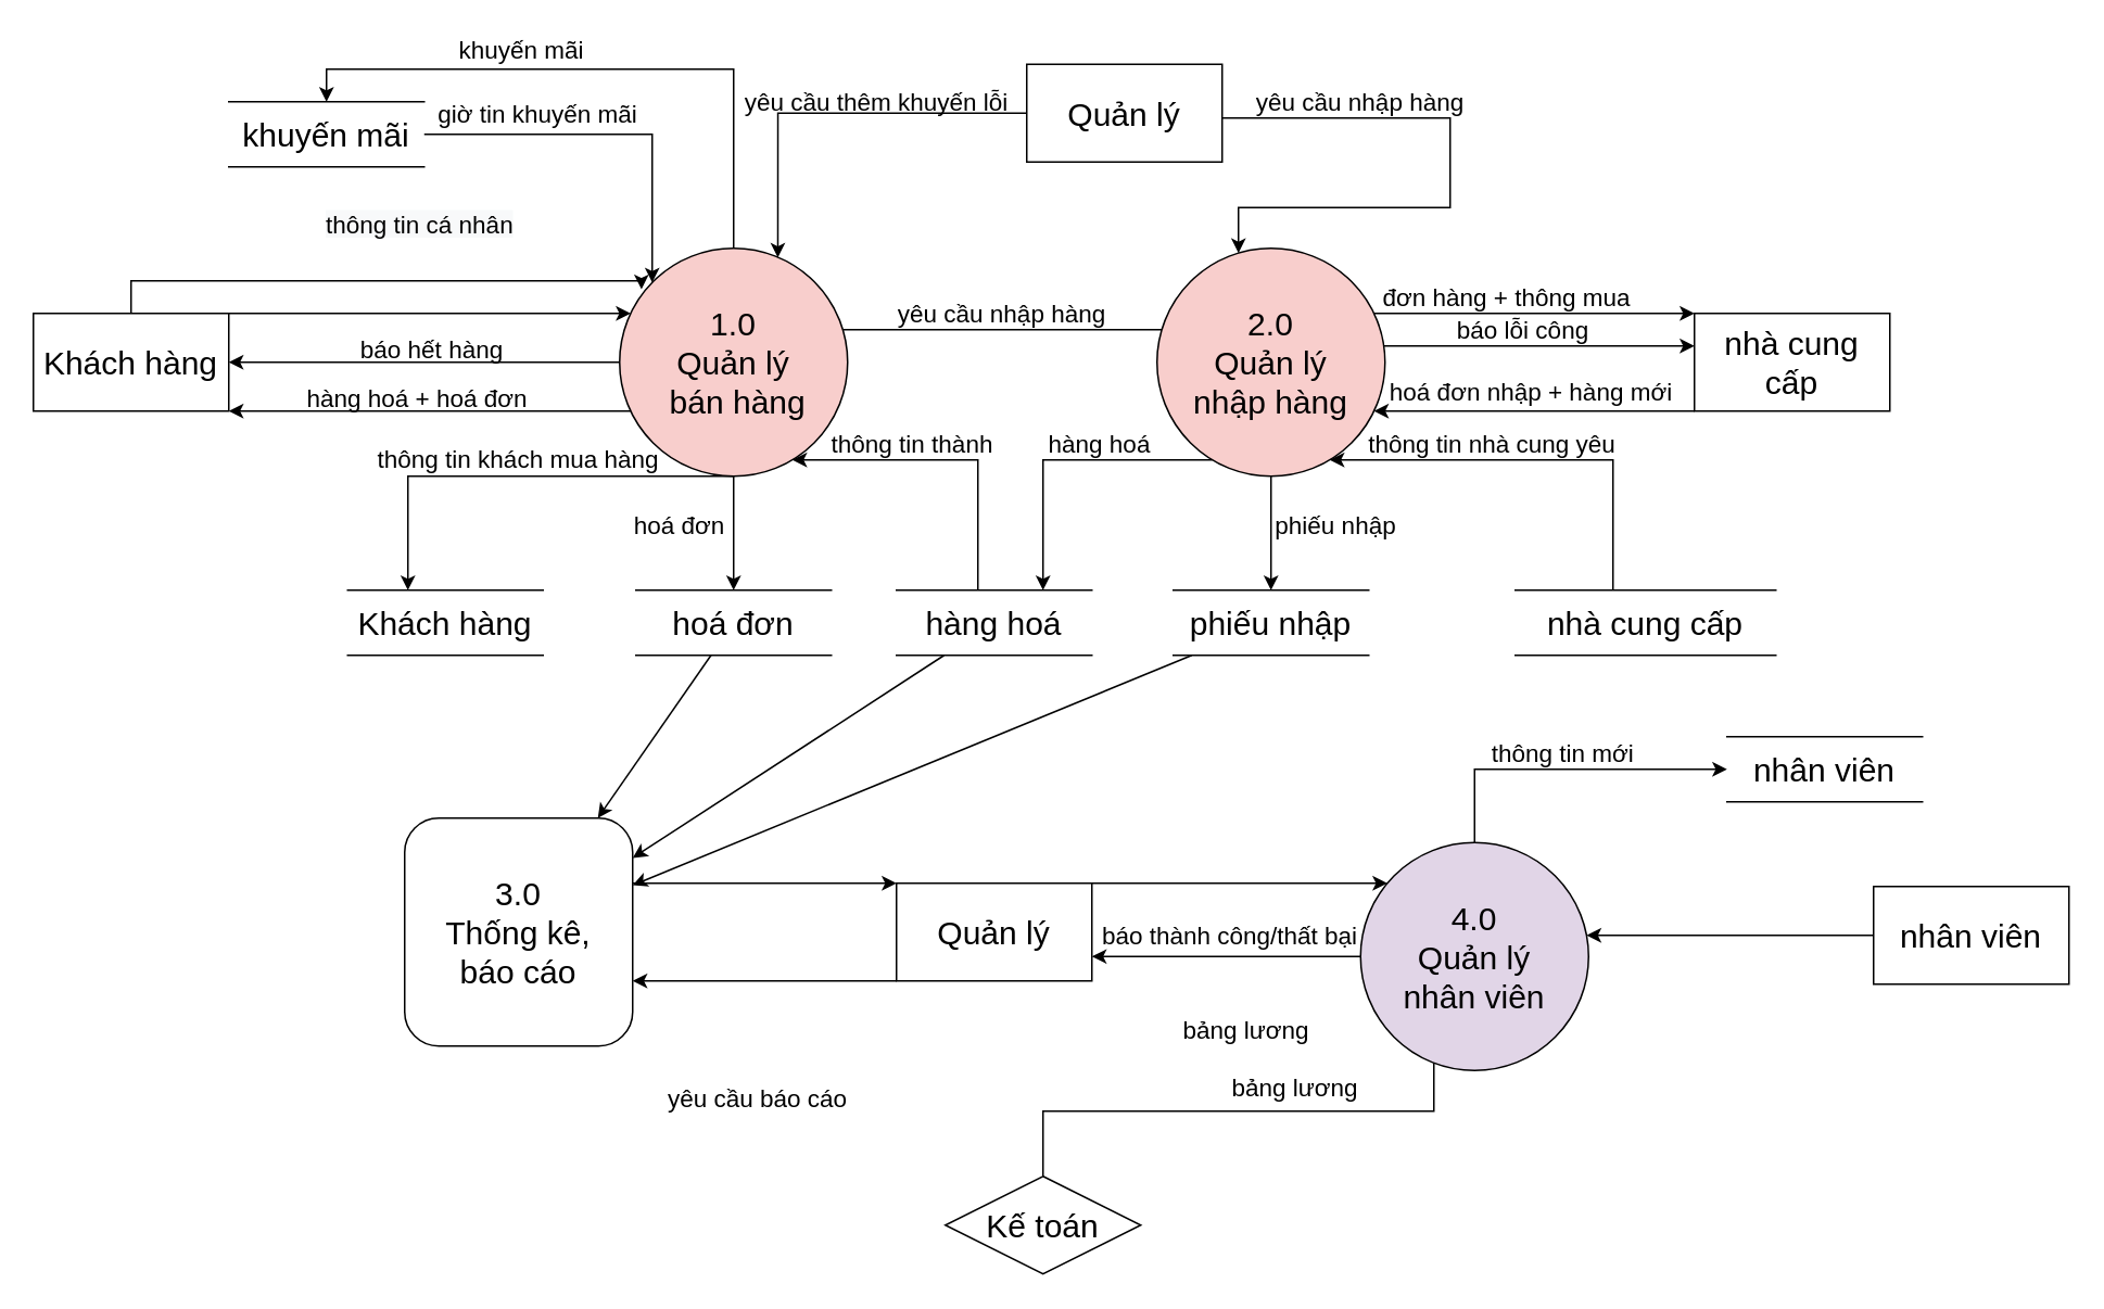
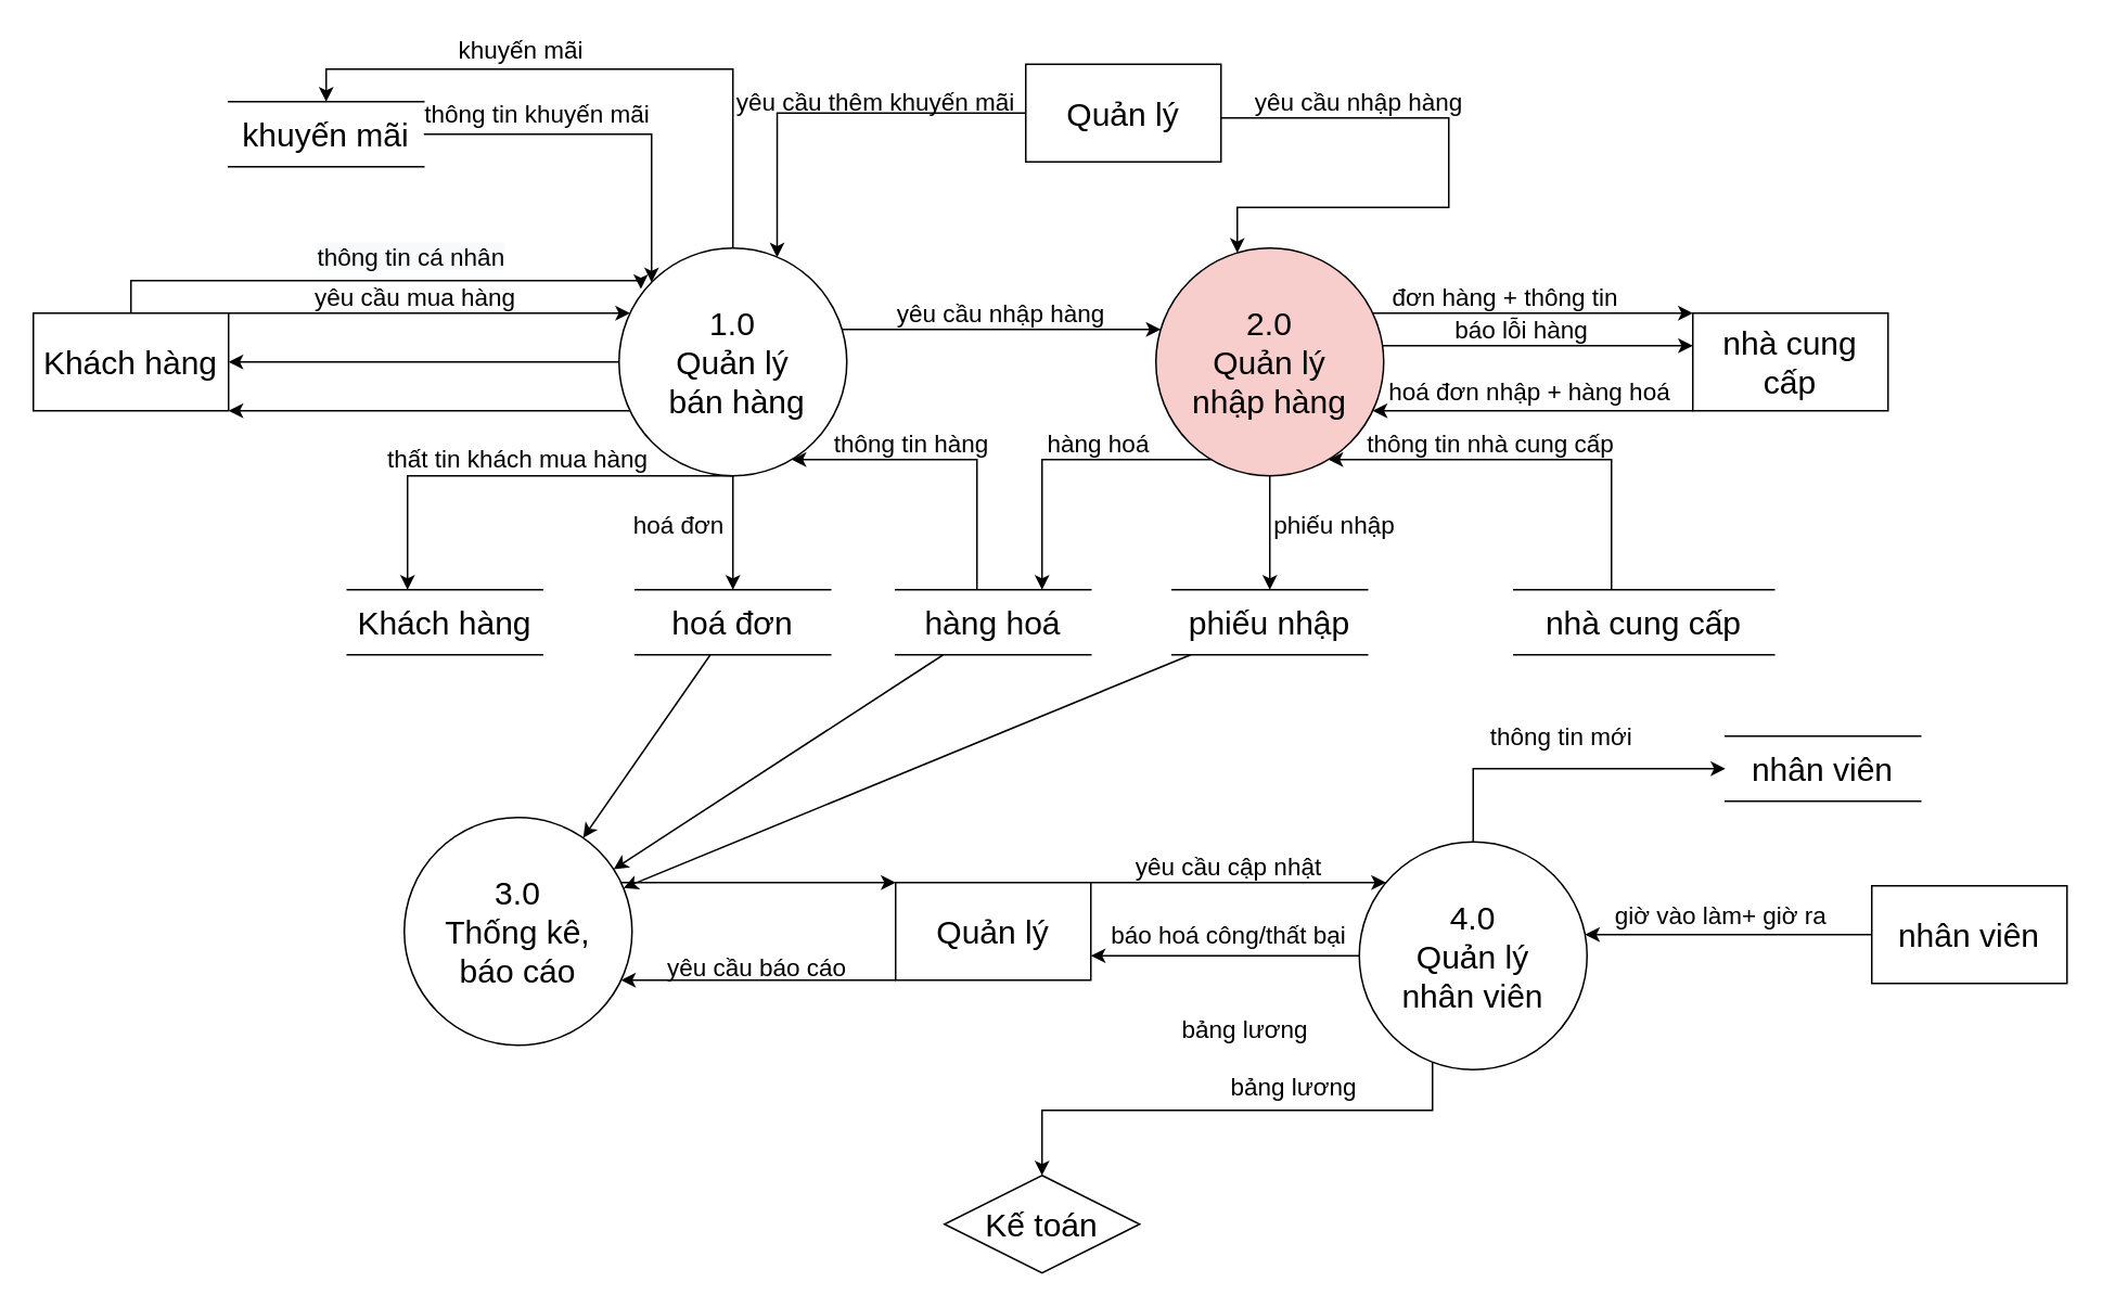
- <mxCell id="56" value="yêu cầu thêm khuyến lỗi" style="text;html=1;strokeColor=none;fillColor=none;align=center;verticalAlign=middle;whiteSpace=wrap;rounded=0;fontSize=15;" parent="1" vertex="1"><mxGeometry x="433" y="52" width="210" height="20" as="geometry" /></mxCell>
+ <mxCell id="56" value="yêu cầu thêm khuyến mãi" style="text;html=1;strokeColor=none;fillColor=none;align=center;verticalAlign=middle;whiteSpace=wrap;rounded=0;fontSize=15;" parent="1" vertex="1"><mxGeometry x="433" y="52" width="210" height="20" as="geometry" /></mxCell>
- <mxCell id="55" value="giờ tin khuyến mãi" style="text;html=1;strokeColor=none;fillColor=none;align=center;verticalAlign=middle;whiteSpace=wrap;rounded=0;fontSize=15;" parent="1" vertex="1"><mxGeometry x="225" y="59" width="210" height="20" as="geometry" /></mxCell>
+ <mxCell id="55" value="thông tin khuyến mãi" style="text;html=1;strokeColor=none;fillColor=none;align=center;verticalAlign=middle;whiteSpace=wrap;rounded=0;fontSize=15;" parent="1" vertex="1"><mxGeometry x="225" y="59" width="210" height="20" as="geometry" /></mxCell>
- <mxCell id="69" value="&lt;span style=&quot;color: rgb(0 , 0 , 0) ; font-family: &amp;#34;helvetica&amp;#34; ; font-size: 15px ; font-style: normal ; font-weight: 400 ; letter-spacing: normal ; text-align: center ; text-indent: 0px ; text-transform: none ; word-spacing: 0px ; background-color: rgb(248 , 249 , 250) ; display: inline ; float: none&quot;&gt;thông tin cá nhân&lt;/span&gt;" style="text;whiteSpace=wrap;html=1;" vertex="1" parent="1"><mxGeometry x="197.5" y="122" width="125" height="30" as="geometry" /></mxCell>
+ <mxCell id="69" value="&lt;span style=&quot;color: rgb(0 , 0 , 0) ; font-family: &amp;#34;helvetica&amp;#34; ; font-size: 15px ; font-style: normal ; font-weight: 400 ; letter-spacing: normal ; text-align: center ; text-indent: 0px ; text-transform: none ; word-spacing: 0px ; background-color: rgb(248 , 249 , 250) ; display: inline ; float: none&quot;&gt;thông tin cá nhân&lt;/span&gt;" style="text;whiteSpace=wrap;html=1;" vertex="1" parent="1"><mxGeometry x="192.5" y="142" width="125" height="30" as="geometry" /></mxCell>
+ <mxCell id="33" value="yêu cầu mua hàng" style="text;html=1;strokeColor=none;fillColor=none;align=center;verticalAlign=middle;whiteSpace=wrap;rounded=0;fontSize=15;" parent="1" vertex="1"><mxGeometry x="150" y="172" width="210" height="20" as="geometry" /></mxCell>
- <mxCell id="44" value="đơn hàng + thông mua" style="text;html=1;strokeColor=none;fillColor=none;align=center;verticalAlign=middle;whiteSpace=wrap;rounded=0;fontSize=15;" parent="1" vertex="1"><mxGeometry x="820" y="172" width="210" height="20" as="geometry" /></mxCell>
+ <mxCell id="44" value="đơn hàng + thông tin" style="text;html=1;strokeColor=none;fillColor=none;align=center;verticalAlign=middle;whiteSpace=wrap;rounded=0;fontSize=15;" parent="1" vertex="1"><mxGeometry x="820" y="172" width="210" height="20" as="geometry" /></mxCell>
- <mxCell id="9" style="edgeStyle=orthogonalEdgeStyle;rounded=0;orthogonalLoop=1;jettySize=auto;html=1;fontSize=15;endArrow=none;" parent="1" source="11" target="17" edge="1"><mxGeometry relative="1" as="geometry"><Array as="points"><mxPoint x="620" y="202" /><mxPoint x="620" y="202" /></Array></mxGeometry></mxCell>
+ <mxCell id="9" style="edgeStyle=orthogonalEdgeStyle;rounded=0;orthogonalLoop=1;jettySize=auto;html=1;fontSize=15;" parent="1" source="11" target="17" edge="1"><mxGeometry relative="1" as="geometry"><Array as="points"><mxPoint x="620" y="202" /><mxPoint x="620" y="202" /></Array></mxGeometry></mxCell>
- <mxCell id="70" value="báo lỗi công" style="text;html=1;strokeColor=none;fillColor=none;align=center;verticalAlign=middle;whiteSpace=wrap;rounded=0;fontSize=15;" vertex="1" parent="1"><mxGeometry x="830" y="192" width="210" height="20" as="geometry" /></mxCell>
+ <mxCell id="70" value="báo lỗi hàng" style="text;html=1;strokeColor=none;fillColor=none;align=center;verticalAlign=middle;whiteSpace=wrap;rounded=0;fontSize=15;" vertex="1" parent="1"><mxGeometry x="830" y="192" width="210" height="20" as="geometry" /></mxCell>
- <mxCell id="37" value="báo hết hàng" style="text;html=1;strokeColor=none;fillColor=none;align=center;verticalAlign=middle;whiteSpace=wrap;rounded=0;fontSize=15;" parent="1" vertex="1"><mxGeometry y="204" width="210" height="20" as="geometry" x="160" /></mxCell>
- <mxCell id="11" value="&lt;font style=&quot;font-size: 20px&quot;&gt;1.0&lt;br&gt;Quản lý&lt;br&gt;&amp;nbsp;bán hàng&lt;/font&gt;" style="ellipse;whiteSpace=wrap;html=1;aspect=fixed;fillColor=#f8cecc;" parent="1" vertex="1"><mxGeometry x="380" y="152" width="140" height="140" as="geometry" /></mxCell>
+ <mxCell id="11" value="&lt;font style=&quot;font-size: 20px&quot;&gt;1.0&lt;br&gt;Quản lý&lt;br&gt;&amp;nbsp;bán hàng&lt;/font&gt;" style="ellipse;whiteSpace=wrap;html=1;aspect=fixed;" parent="1" vertex="1"><mxGeometry x="380" y="152" width="140" height="140" as="geometry" /></mxCell>
- <mxCell id="45" value="hoá đơn nhập + hàng mới" style="text;html=1;strokeColor=none;fillColor=none;align=center;verticalAlign=middle;whiteSpace=wrap;rounded=0;fontSize=15;" parent="1" vertex="1"><mxGeometry x="835" y="230" width="210" height="20" as="geometry" /></mxCell>
+ <mxCell id="45" value="hoá đơn nhập + hàng hoá" style="text;html=1;strokeColor=none;fillColor=none;align=center;verticalAlign=middle;whiteSpace=wrap;rounded=0;fontSize=15;" parent="1" vertex="1"><mxGeometry x="835" y="230" width="210" height="20" as="geometry" /></mxCell>
- <mxCell id="34" value="hàng hoá + hoá đơn" style="text;html=1;strokeColor=none;fillColor=none;align=center;verticalAlign=middle;whiteSpace=wrap;rounded=0;fontSize=15;" parent="1" vertex="1"><mxGeometry x="151" y="234" width="210" height="20" as="geometry" /></mxCell>
- <mxCell id="42" value="thông tin thành" style="text;html=1;strokeColor=none;fillColor=none;align=center;verticalAlign=middle;whiteSpace=wrap;rounded=0;fontSize=15;" parent="1" vertex="1"><mxGeometry x="455" y="262" width="210" height="20" as="geometry" /></mxCell>
+ <mxCell id="42" value="thông tin hàng" style="text;html=1;strokeColor=none;fillColor=none;align=center;verticalAlign=middle;whiteSpace=wrap;rounded=0;fontSize=15;" parent="1" vertex="1"><mxGeometry x="455" y="262" width="210" height="20" as="geometry" /></mxCell>
- <mxCell id="46" value="thông tin nhà cung yêu" style="text;html=1;strokeColor=none;fillColor=none;align=center;verticalAlign=middle;whiteSpace=wrap;rounded=0;fontSize=15;" parent="1" vertex="1"><mxGeometry x="811" y="262" width="210" height="20" as="geometry" /></mxCell>
+ <mxCell id="46" value="thông tin nhà cung cấp" style="text;html=1;strokeColor=none;fillColor=none;align=center;verticalAlign=middle;whiteSpace=wrap;rounded=0;fontSize=15;" parent="1" vertex="1"><mxGeometry x="811" y="262" width="210" height="20" as="geometry" /></mxCell>
- <mxCell id="35" value="thông tin khách mua hàng" style="text;html=1;strokeColor=none;fillColor=none;align=center;verticalAlign=middle;whiteSpace=wrap;rounded=0;fontSize=15;" parent="1" vertex="1"><mxGeometry x="213" y="271" width="210" height="20" as="geometry" /></mxCell>
+ <mxCell id="35" value="thất tin khách mua hàng" style="text;html=1;strokeColor=none;fillColor=none;align=center;verticalAlign=middle;whiteSpace=wrap;rounded=0;fontSize=15;" parent="1" vertex="1"><mxGeometry x="213" y="271" width="210" height="20" as="geometry" /></mxCell>
- <mxCell id="60" value="thông tin mới" style="text;html=1;strokeColor=none;fillColor=none;align=center;verticalAlign=middle;whiteSpace=wrap;rounded=0;fontSize=15;" parent="1" vertex="1"><mxGeometry x="880" y="452" width="159" height="20" as="geometry" /></mxCell>
+ <mxCell id="60" value="thông tin mới" style="text;html=1;strokeColor=none;fillColor=none;align=center;verticalAlign=middle;whiteSpace=wrap;rounded=0;fontSize=15;" parent="1" vertex="1"><mxGeometry x="880" y="442" width="159" height="20" as="geometry" /></mxCell>
+ <mxCell id="61" value="yêu cầu cập nhật" style="text;html=1;strokeColor=none;fillColor=none;align=center;verticalAlign=middle;whiteSpace=wrap;rounded=0;fontSize=15;" parent="1" vertex="1"><mxGeometry x="690" y="522" width="130" height="20" as="geometry" /></mxCell>
+ <mxCell id="68" value="giờ vào làm+ giờ ra" style="text;html=1;strokeColor=none;fillColor=none;align=center;verticalAlign=middle;whiteSpace=wrap;rounded=0;fontSize=15;" parent="1" vertex="1"><mxGeometry x="975" y="552" width="165" height="20" as="geometry" /></mxCell>
- <mxCell id="19" value="&lt;font style=&quot;font-size: 20px&quot;&gt;3.0&lt;br&gt;Thống kê,&lt;br&gt;báo cáo&lt;br&gt;&lt;/font&gt;" style="whiteSpace=wrap;html=1;aspect=fixed;rounded=1;" parent="1" vertex="1"><mxGeometry x="248" y="502" width="140" height="140" as="geometry" /></mxCell>
+ <mxCell id="19" value="&lt;font style=&quot;font-size: 20px&quot;&gt;3.0&lt;br&gt;Thống kê,&lt;br&gt;báo cáo&lt;br&gt;&lt;/font&gt;" style="ellipse;whiteSpace=wrap;html=1;aspect=fixed;" parent="1" vertex="1"><mxGeometry x="248" y="502" width="140" height="140" as="geometry" /></mxCell>
- <mxCell id="62" value="báo thành công/thất bại" style="text;html=1;strokeColor=none;fillColor=none;align=center;verticalAlign=middle;whiteSpace=wrap;rounded=0;fontSize=15;" parent="1" vertex="1"><mxGeometry x="672" y="564" width="166" height="20" as="geometry" /></mxCell>
+ <mxCell id="62" value="báo hoá công/thất bại" style="text;html=1;strokeColor=none;fillColor=none;align=center;verticalAlign=middle;whiteSpace=wrap;rounded=0;fontSize=15;" parent="1" vertex="1"><mxGeometry x="672" y="564" width="166" height="20" as="geometry" /></mxCell>
- <mxCell id="23" value="&lt;font style=&quot;font-size: 20px&quot;&gt;4.0&lt;br&gt;Quản lý&lt;br&gt;nhân viên&lt;br&gt;&lt;/font&gt;" style="ellipse;whiteSpace=wrap;html=1;aspect=fixed;fillColor=#e1d5e7;" parent="1" vertex="1"><mxGeometry x="835" y="517" width="140" height="140" as="geometry" /></mxCell>
+ <mxCell id="23" value="&lt;font style=&quot;font-size: 20px&quot;&gt;4.0&lt;br&gt;Quản lý&lt;br&gt;nhân viên&lt;br&gt;&lt;/font&gt;" style="ellipse;whiteSpace=wrap;html=1;aspect=fixed;" parent="1" vertex="1"><mxGeometry x="835" y="517" width="140" height="140" as="geometry" /></mxCell>
- <mxCell id="65" value="yêu cầu báo cáo" style="text;html=1;strokeColor=none;fillColor=none;align=center;verticalAlign=middle;whiteSpace=wrap;rounded=0;fontSize=15;" parent="1" vertex="1"><mxGeometry x="400" y="664" width="130" height="20" as="geometry" /></mxCell>
+ <mxCell id="65" value="yêu cầu báo cáo" style="text;html=1;strokeColor=none;fillColor=none;align=center;verticalAlign=middle;whiteSpace=wrap;rounded=0;fontSize=15;" parent="1" vertex="1"><mxGeometry x="400" y="584" width="130" height="20" as="geometry" /></mxCell>
- <mxCell id="22" style="edgeStyle=orthogonalEdgeStyle;rounded=0;orthogonalLoop=1;jettySize=auto;html=1;fontSize=15;endArrow=none;" parent="1" source="23" target="63" edge="1"><mxGeometry relative="1" as="geometry"><Array as="points"><mxPoint x="880" y="682" /></Array></mxGeometry></mxCell>
+ <mxCell id="22" style="edgeStyle=orthogonalEdgeStyle;rounded=0;orthogonalLoop=1;jettySize=auto;html=1;fontSize=15;" parent="1" source="23" target="63" edge="1"><mxGeometry relative="1" as="geometry"><Array as="points"><mxPoint x="880" y="682" /></Array></mxGeometry></mxCell>
